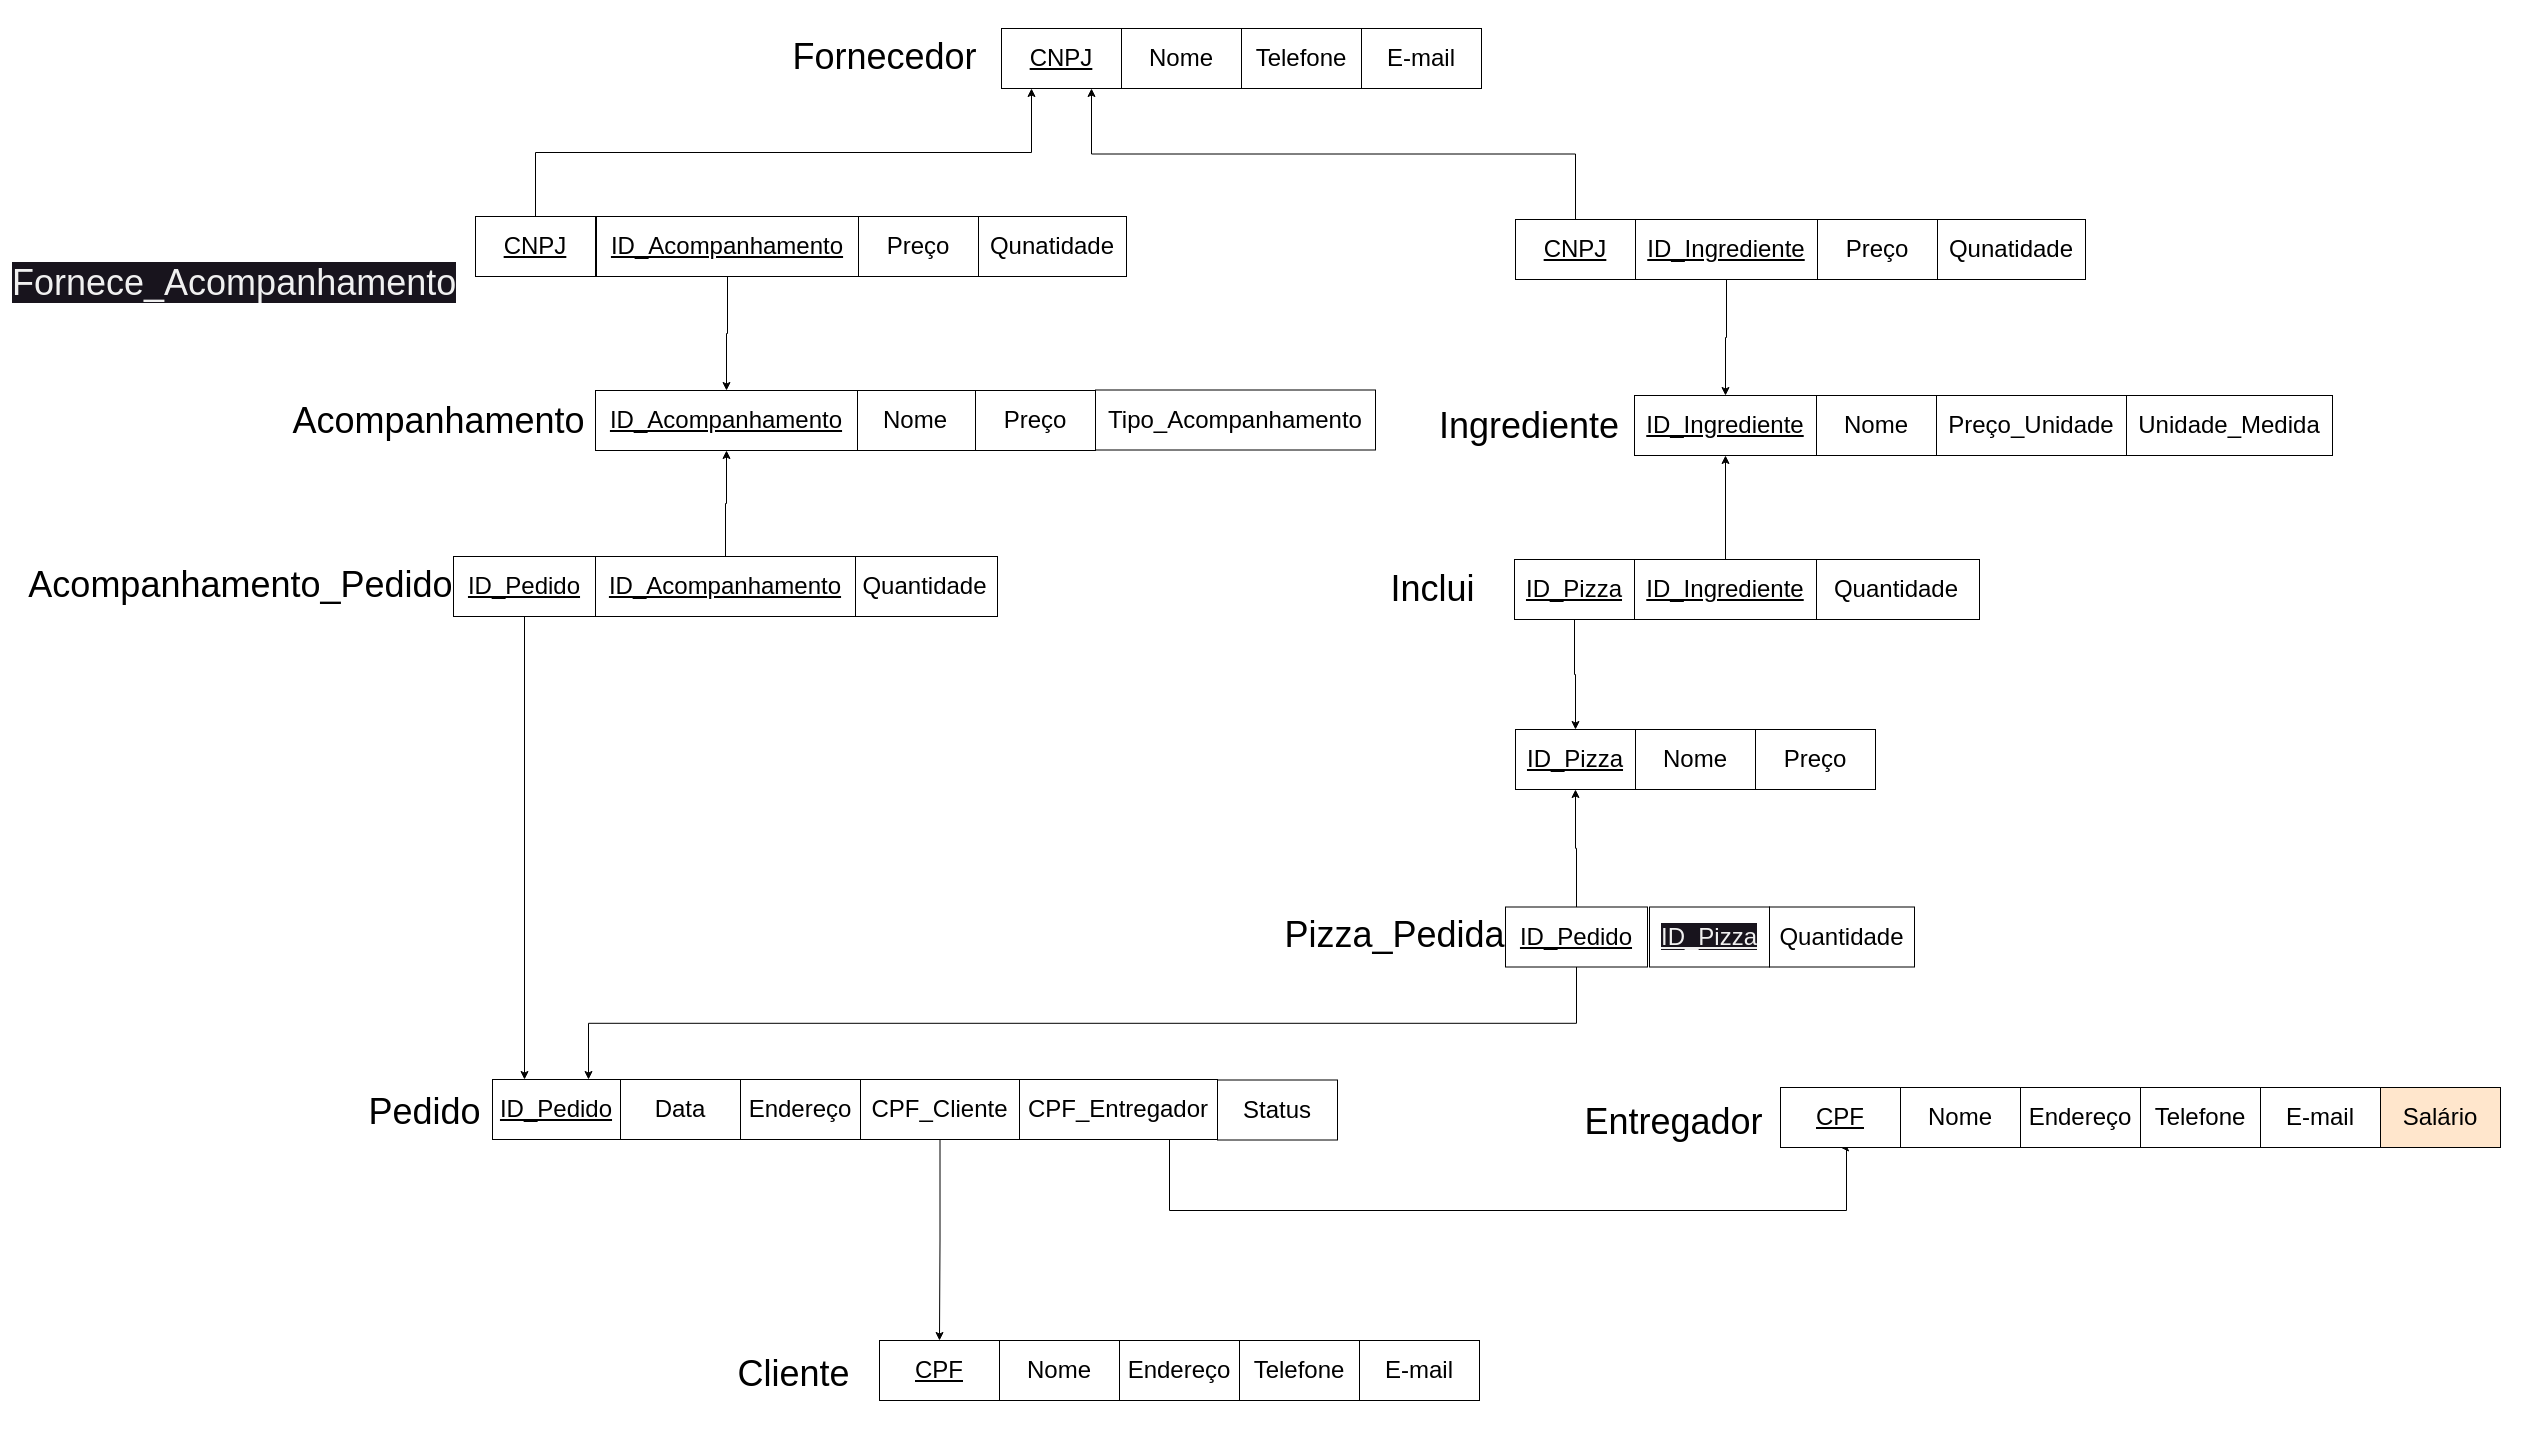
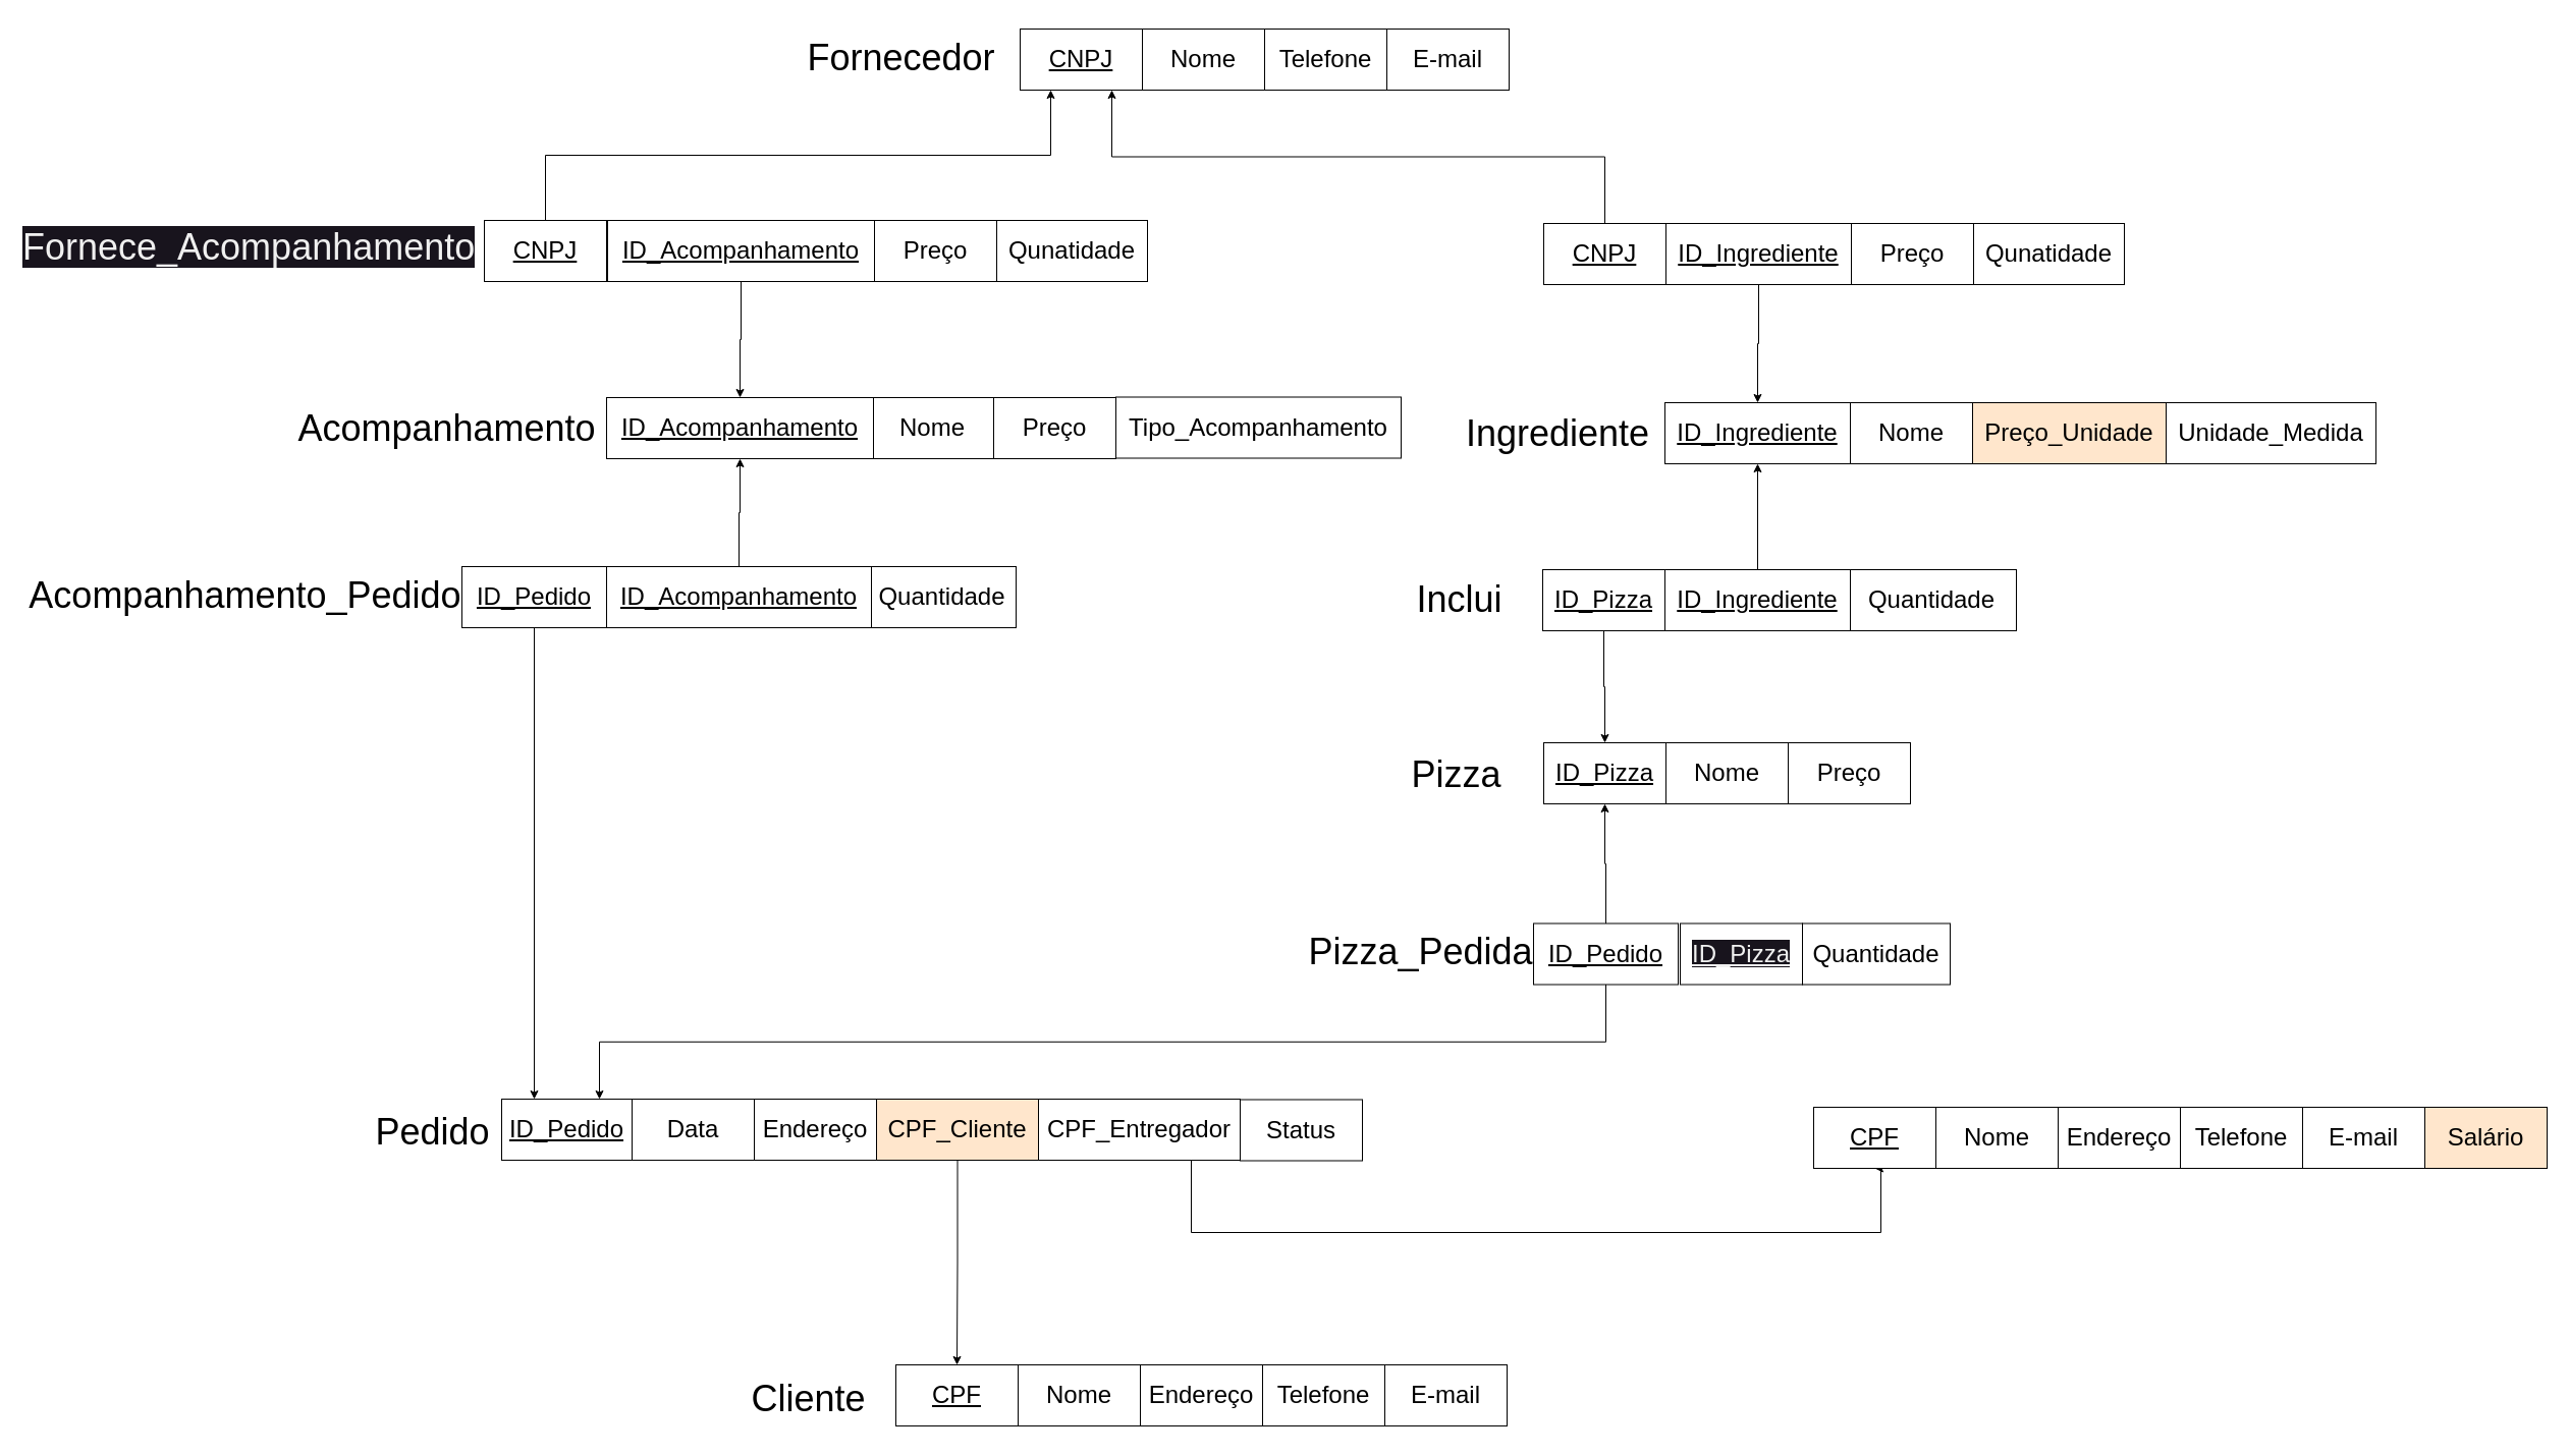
- <mxCell id="67" value="&lt;span style=&quot;color: rgb(240, 240, 240); font-family: Helvetica; font-size: 36px; font-style: normal; font-variant-ligatures: normal; font-variant-caps: normal; font-weight: 400; letter-spacing: normal; orphans: 2; text-align: center; text-indent: 0px; text-transform: none; widows: 2; word-spacing: 0px; -webkit-text-stroke-width: 0px; white-space: normal; background-color: rgb(24, 20, 29); text-decoration-thickness: initial; text-decoration-style: initial; text-decoration-color: initial; display: inline !important; float: none;&quot;&gt;Fornece_Acompanhamento&lt;/span&gt;" style="text;whiteSpace=wrap;html=1;" vertex="1" parent="1"><mxGeometry x="10" y="254" width="455" height="65" as="geometry" /></mxCell>
+ <mxCell id="67" value="&lt;span style=&quot;color: rgb(240, 240, 240); font-family: Helvetica; font-size: 36px; font-style: normal; font-variant-ligatures: normal; font-variant-caps: normal; font-weight: 400; letter-spacing: normal; orphans: 2; text-align: center; text-indent: 0px; text-transform: none; widows: 2; word-spacing: 0px; -webkit-text-stroke-width: 0px; white-space: normal; background-color: rgb(24, 20, 29); text-decoration-thickness: initial; text-decoration-style: initial; text-decoration-color: initial; display: inline !important; float: none;&quot;&gt;Fornece_Acompanhamento&lt;/span&gt;" style="text;whiteSpace=wrap;html=1;" vertex="1" parent="1"><mxGeometry x="20" y="214" width="455" height="65" as="geometry" /></mxCell>
- <mxCell id="22" value="&lt;span style=&quot;font-size: 24px;&quot;&gt;Preço_Unidade&lt;/span&gt;" style="rounded=0;whiteSpace=wrap;html=1;" parent="1" vertex="1"><mxGeometry x="1936" y="395" width="190" height="60" as="geometry" /></mxCell>
+ <mxCell id="22" value="&lt;span style=&quot;font-size: 24px;&quot;&gt;Preço_Unidade&lt;/span&gt;" style="rounded=0;whiteSpace=wrap;html=1;fillColor=#ffe6cc;" parent="1" vertex="1"><mxGeometry x="1936" y="395" width="190" height="60" as="geometry" /></mxCell>
+ <mxCell id="42" value="&lt;font style=&quot;font-size: 36px;&quot;&gt;Pizza&lt;/font&gt;" style="text;html=1;align=center;verticalAlign=middle;whiteSpace=wrap;rounded=0;" parent="1" vertex="1"><mxGeometry x="1348" y="731" width="163" height="58" as="geometry" /></mxCell>
- <mxCell id="9" value="&lt;span style=&quot;font-size: 24px;&quot;&gt;CPF_Cliente&lt;/span&gt;" style="rounded=0;whiteSpace=wrap;html=1;" parent="1" vertex="1"><mxGeometry x="860" y="1079" width="159" height="60" as="geometry" /></mxCell>
+ <mxCell id="9" value="&lt;span style=&quot;font-size: 24px;&quot;&gt;CPF_Cliente&lt;/span&gt;" style="rounded=0;whiteSpace=wrap;html=1;fillColor=#ffe6cc;" parent="1" vertex="1"><mxGeometry x="860" y="1079" width="159" height="60" as="geometry" /></mxCell>
- <mxCell id="33" value="&lt;font style=&quot;font-size: 36px;&quot;&gt;Entregador&lt;/font&gt;" style="text;html=1;align=center;verticalAlign=middle;whiteSpace=wrap;rounded=0;" parent="1" vertex="1"><mxGeometry x="1567" y="1085" width="213" height="71" as="geometry" /></mxCell>
